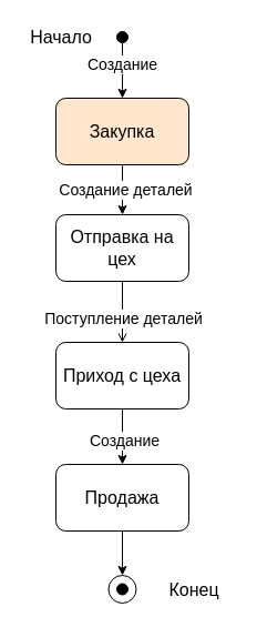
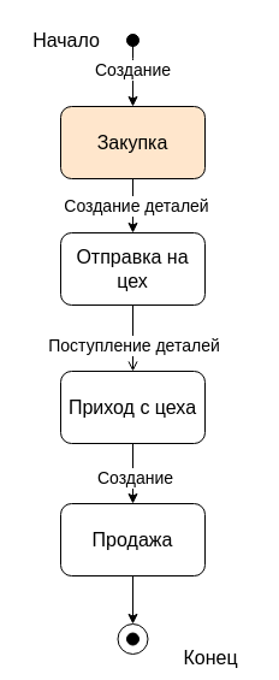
- <mxCell id="19" value="&lt;span style=&quot;font-size: 16px;&quot;&gt;Конец&lt;/span&gt;" style="rounded=0;whiteSpace=wrap;html=1;fillColor=none;strokeColor=none;" vertex="1" parent="1"><mxGeometry x="140" y="518" width="70" height="25" as="geometry" /></mxCell>
+ <mxCell id="19" value="&lt;span style=&quot;font-size: 16px;&quot;&gt;Конец&lt;/span&gt;" style="rounded=0;whiteSpace=wrap;html=1;fillColor=none;strokeColor=none;" vertex="1" parent="1"><mxGeometry x="140" y="533" width="70" height="25" as="geometry" /></mxCell>
